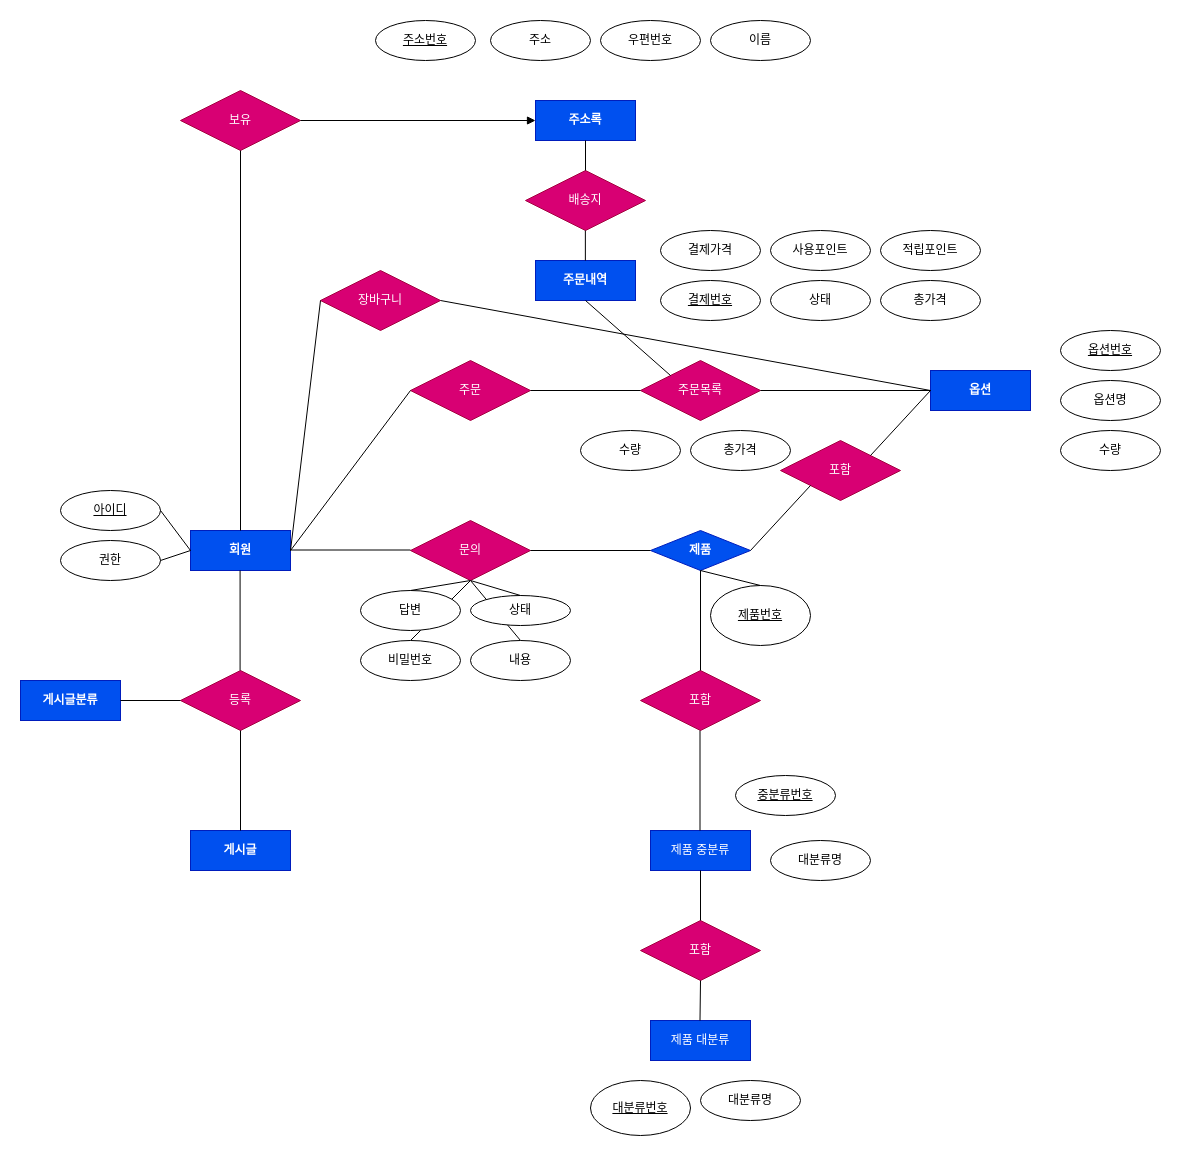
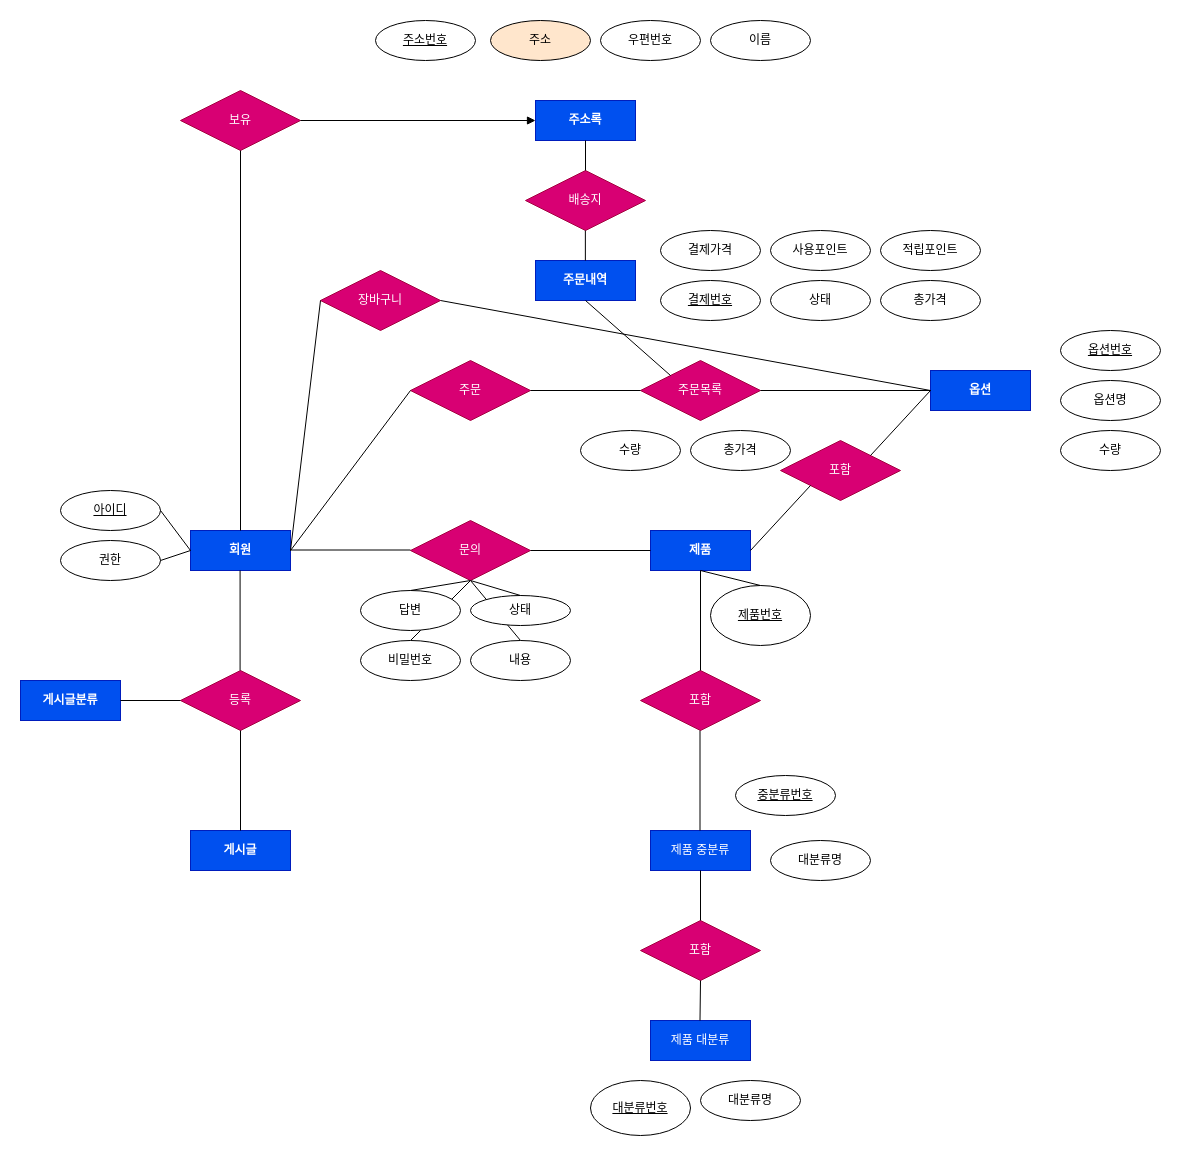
- <mxCell id="57" value="주소" style="ellipse;whiteSpace=wrap;html=1;align=center;" vertex="1" parent="1"><mxGeometry x="490" y="20" width="100" height="40" as="geometry" /></mxCell>
+ <mxCell id="57" value="주소" style="ellipse;whiteSpace=wrap;html=1;align=center;fillColor=#ffe6cc;" vertex="1" parent="1"><mxGeometry x="490" y="20" width="100" height="40" as="geometry" /></mxCell>
- <mxCell id="5" value="제품" style="rhombus;whiteSpace=wrap;html=1;align=center;fontStyle=1;fillColor=#0050ef;fontColor=#ffffff;strokeColor=#001DBC;" vertex="1" parent="1"><mxGeometry x="650" y="530" width="100" height="40" as="geometry" /></mxCell>
+ <mxCell id="5" value="제품" style="whiteSpace=wrap;html=1;align=center;fontStyle=1;fillColor=#0050ef;fontColor=#ffffff;strokeColor=#001DBC;" vertex="1" parent="1"><mxGeometry x="650" y="530" width="100" height="40" as="geometry" /></mxCell>
